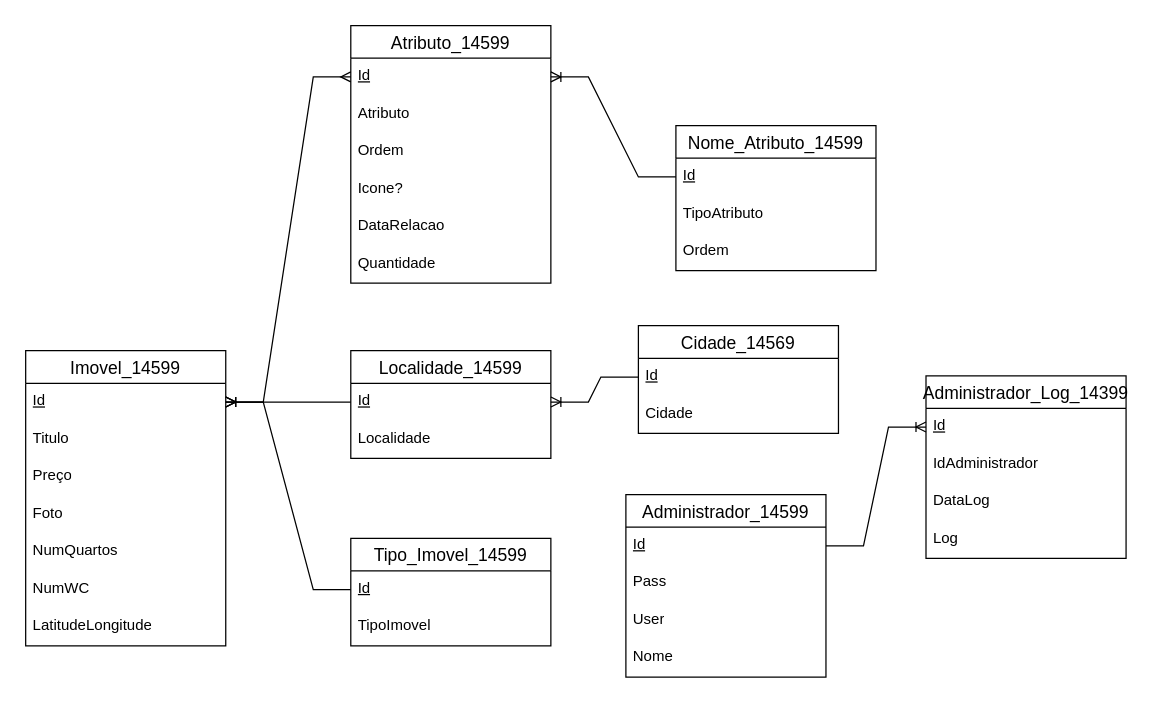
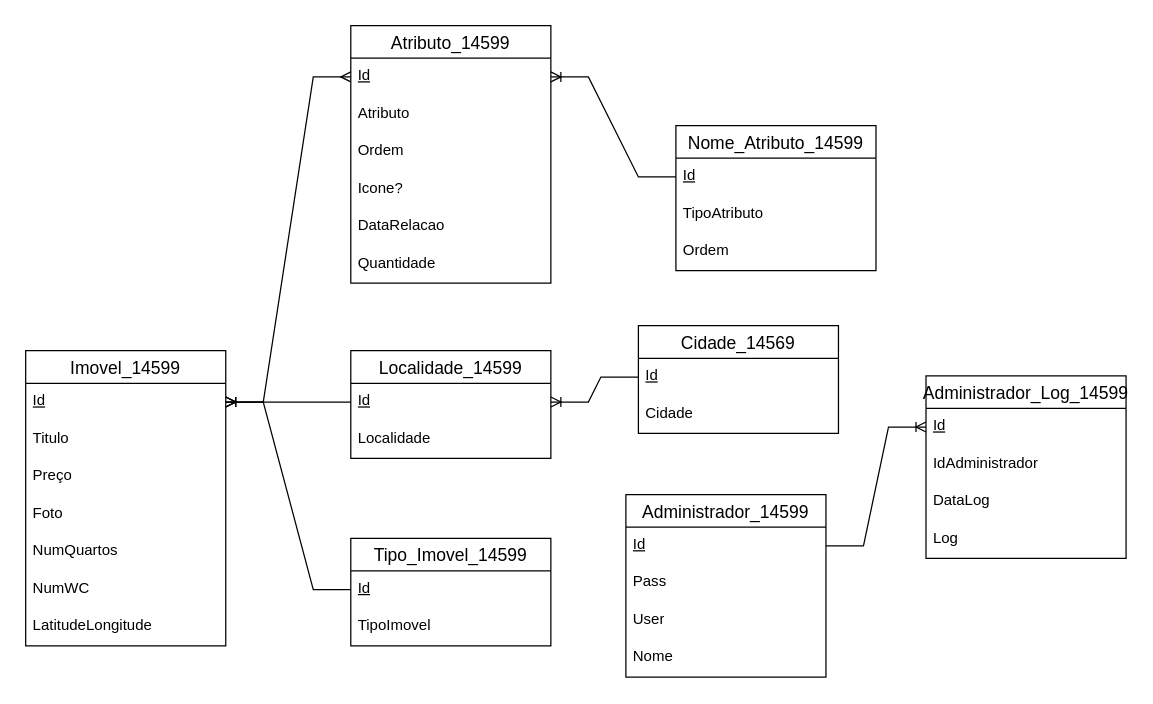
- <mxCell id="39" value="Administrador_Log_14399" style="swimlane;fontStyle=0;childLayout=stackLayout;horizontal=1;startSize=26;horizontalStack=0;resizeParent=1;resizeParentMax=0;resizeLast=0;collapsible=1;marginBottom=0;align=center;fontSize=14;" vertex="1" parent="1"><mxGeometry x="740" y="300" width="160" height="146" as="geometry" /></mxCell>
+ <mxCell id="39" value="Administrador_Log_14599" style="swimlane;fontStyle=0;childLayout=stackLayout;horizontal=1;startSize=26;horizontalStack=0;resizeParent=1;resizeParentMax=0;resizeLast=0;collapsible=1;marginBottom=0;align=center;fontSize=14;" vertex="1" parent="1"><mxGeometry x="740" y="300" width="160" height="146" as="geometry" /></mxCell>
